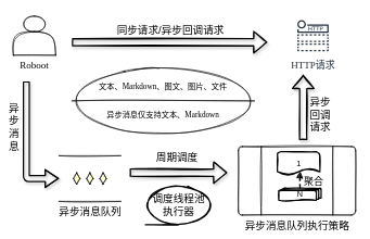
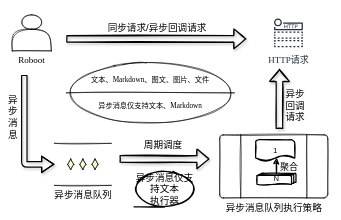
- <mxCell id="18" style="edgeStyle=orthogonalEdgeStyle;rounded=0;orthogonalLoop=1;jettySize=auto;html=1;entryX=0.538;entryY=0.857;entryDx=0;entryDy=0;entryPerimeter=0;strokeWidth=2;dashed=1;sketch=1;" edge="1" parent="14" source="16" target="17"><mxGeometry as="geometry" /></mxCell>
+ <mxCell id="18" style="edgeStyle=orthogonalEdgeStyle;rounded=0;orthogonalLoop=1;jettySize=auto;html=1;entryX=0.538;entryY=0.857;entryDx=0;entryDy=0;entryPerimeter=0;strokeWidth=2;dashed=0;sketch=1;" edge="1" parent="14" source="16" target="17"><mxGeometry as="geometry" /></mxCell>
- <mxCell id="5" value="&lt;font style=&quot;font-size: 16px&quot;&gt;调度线程池&lt;br&gt;执行器&lt;/font&gt;" style="strokeWidth=2;html=1;shape=mxgraph.flowchart.sequential_data;whiteSpace=wrap;flipH=1;sketch=1;" vertex="1" parent="1"><mxGeometry x="222.75" y="280" width="101.5" height="60" as="geometry" /></mxCell>
+ <mxCell id="5" value="&lt;font style=&quot;font-size: 16px&quot;&gt;异步消息仅支持文本&lt;br&gt;执行器&lt;/font&gt;" style="strokeWidth=2;html=1;shape=mxgraph.flowchart.sequential_data;whiteSpace=wrap;flipH=1;sketch=1;" vertex="1" parent="1"><mxGeometry x="222.75" y="280" width="101.5" height="60" as="geometry" /></mxCell>
